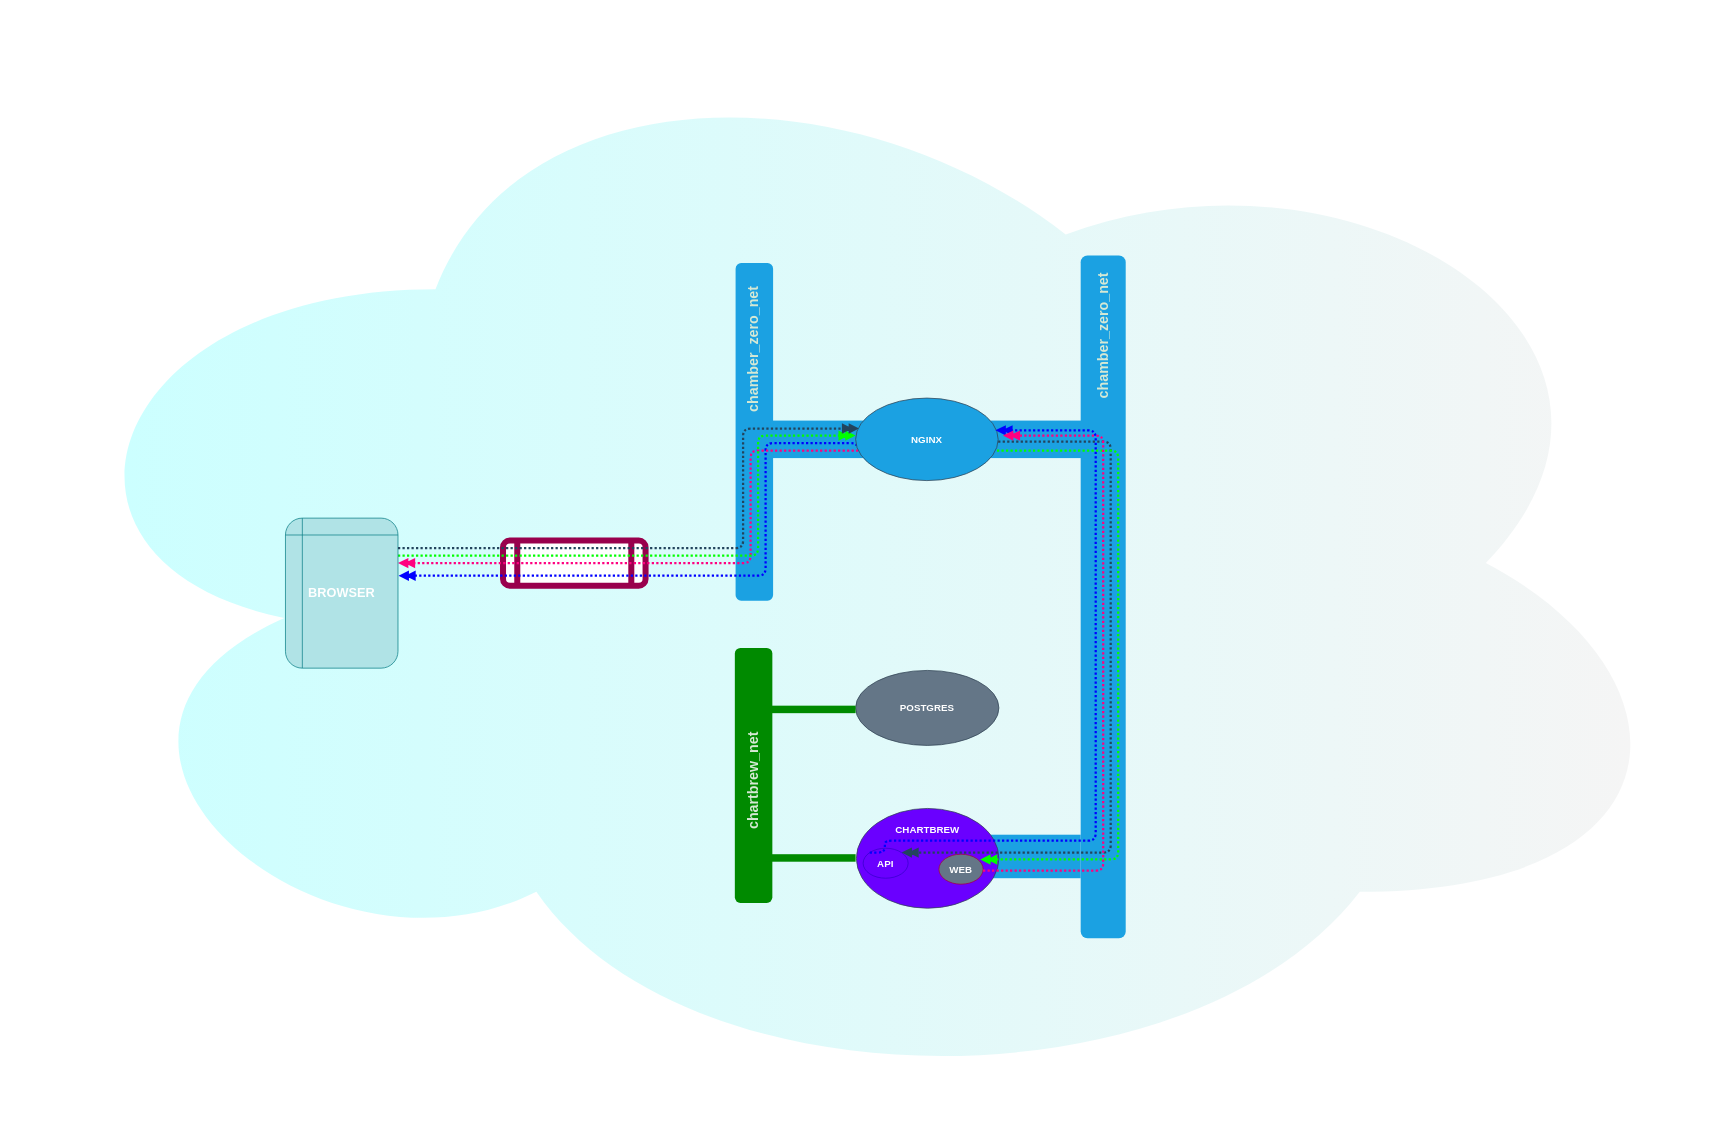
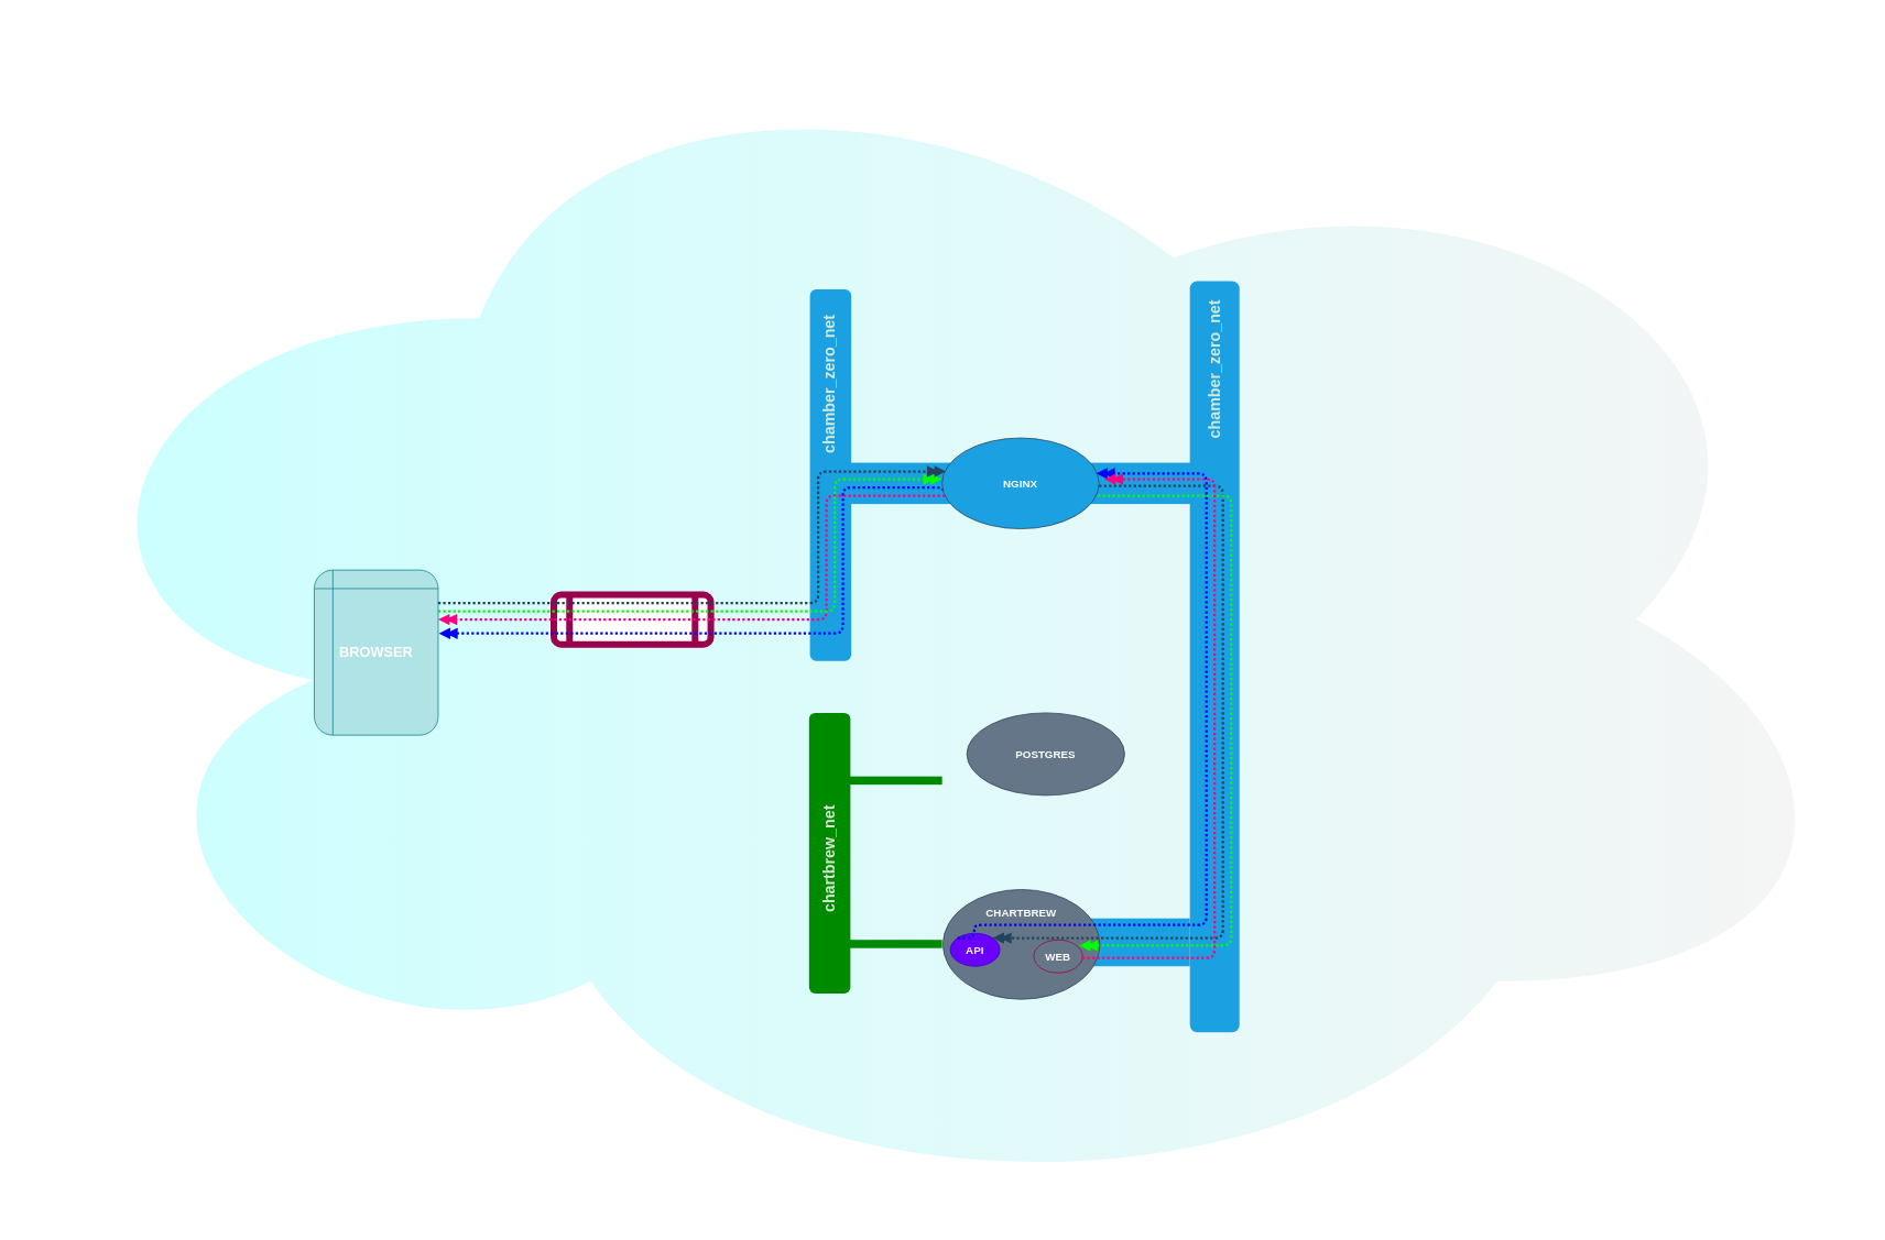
- <mxCell id="8" value="POSTGRES" style="ellipse;whiteSpace=wrap;html=1;fillColor=#647687;strokeColor=#314354;fontStyle=1;fontSize=13;fontColor=#ffffff;" vertex="1" parent="1"><mxGeometry x="1140" y="893" width="191" height="100" as="geometry" /></mxCell>
+ <mxCell id="8" value="POSTGRES" style="ellipse;whiteSpace=wrap;html=1;fillColor=#647687;strokeColor=#314354;fontStyle=1;fontSize=13;fontColor=#ffffff;" vertex="1" parent="1"><mxGeometry x="1170" y="863" width="191" height="100" as="geometry" /></mxCell>
- <mxCell id="4" value="CHARTBREW&lt;br style=&quot;font-size: 13px;&quot;&gt;&lt;br style=&quot;font-size: 13px;&quot;&gt;&lt;br style=&quot;font-size: 13px;&quot;&gt;&lt;br style=&quot;font-size: 13px;&quot;&gt;&lt;br style=&quot;font-size: 13px;&quot;&gt;&lt;br style=&quot;font-size: 13px;&quot;&gt;" style="ellipse;whiteSpace=wrap;html=1;fillColor=#6a00ff;strokeColor=#314354;fontStyle=1;fontSize=13;fontColor=#ffffff;" vertex="1" parent="1"><mxGeometry x="1141" y="1077" width="190" height="133" as="geometry" /></mxCell>
+ <mxCell id="4" value="CHARTBREW&lt;br style=&quot;font-size: 13px;&quot;&gt;&lt;br style=&quot;font-size: 13px;&quot;&gt;&lt;br style=&quot;font-size: 13px;&quot;&gt;&lt;br style=&quot;font-size: 13px;&quot;&gt;&lt;br style=&quot;font-size: 13px;&quot;&gt;&lt;br style=&quot;font-size: 13px;&quot;&gt;" style="ellipse;whiteSpace=wrap;html=1;fillColor=#647687;strokeColor=#314354;fontStyle=1;fontSize=13;fontColor=#ffffff;" vertex="1" parent="1"><mxGeometry x="1141" y="1077" width="190" height="133" as="geometry" /></mxCell>
